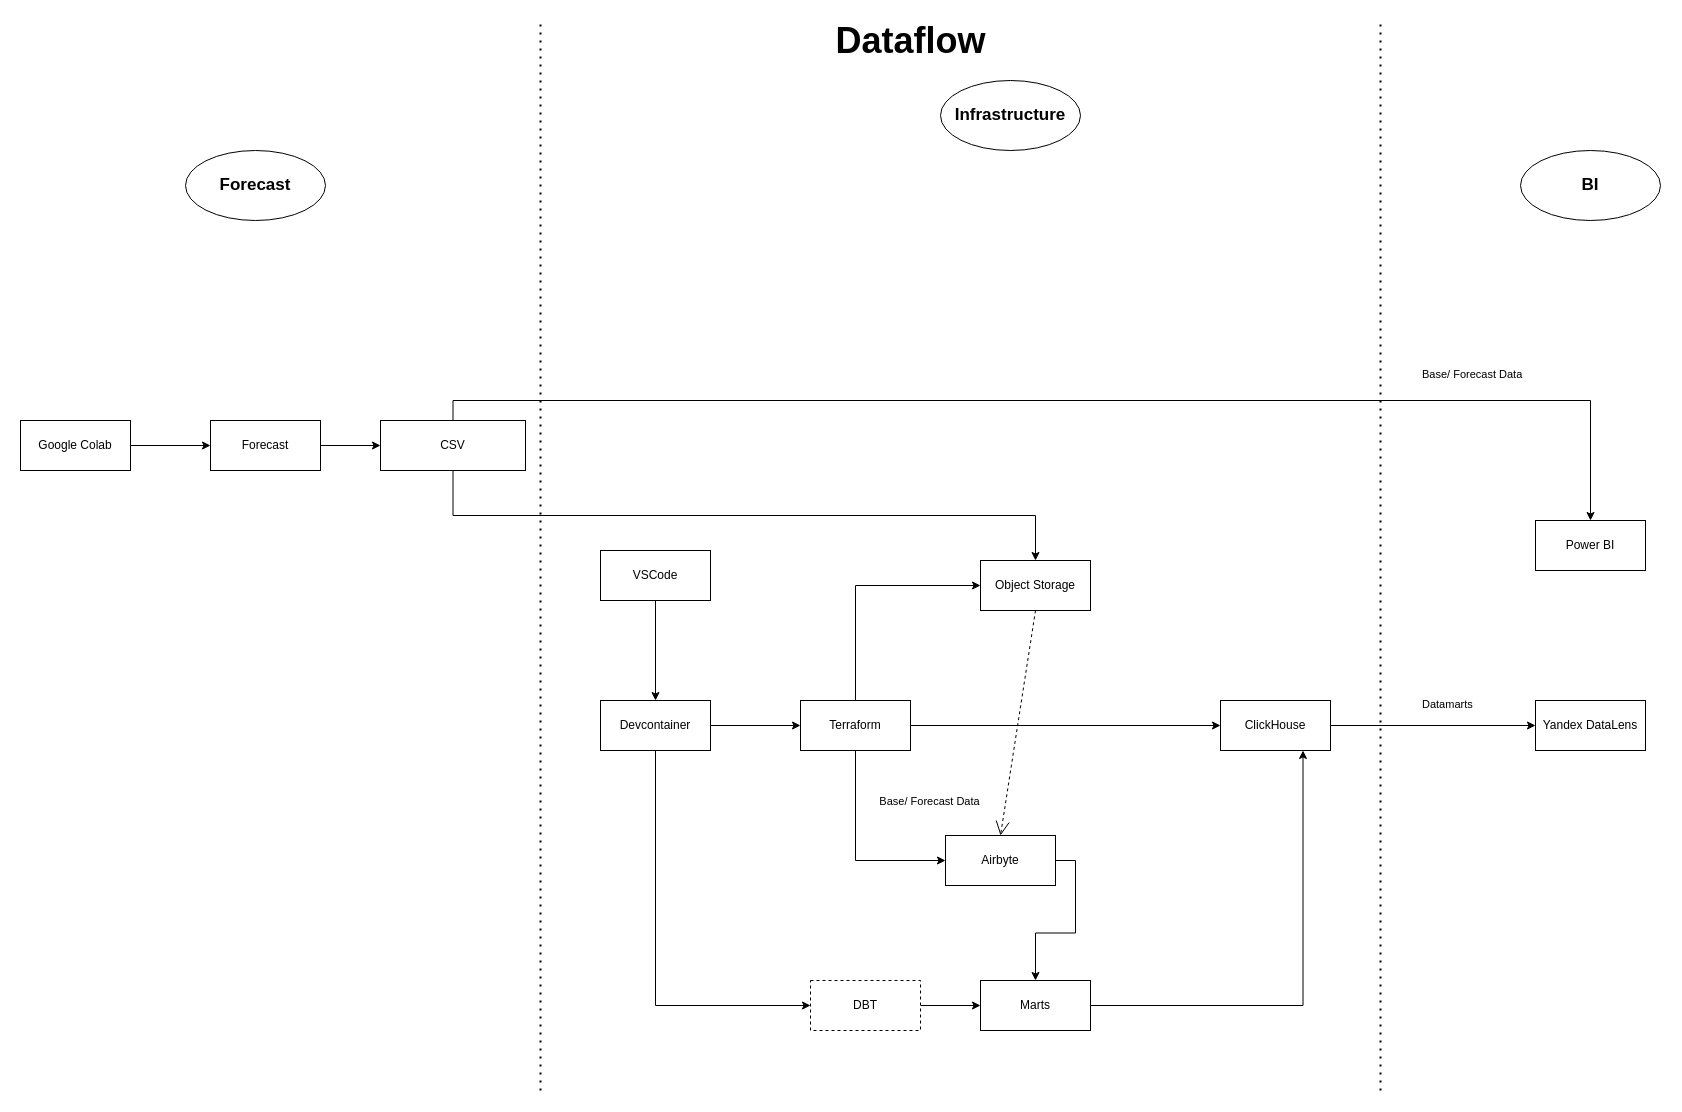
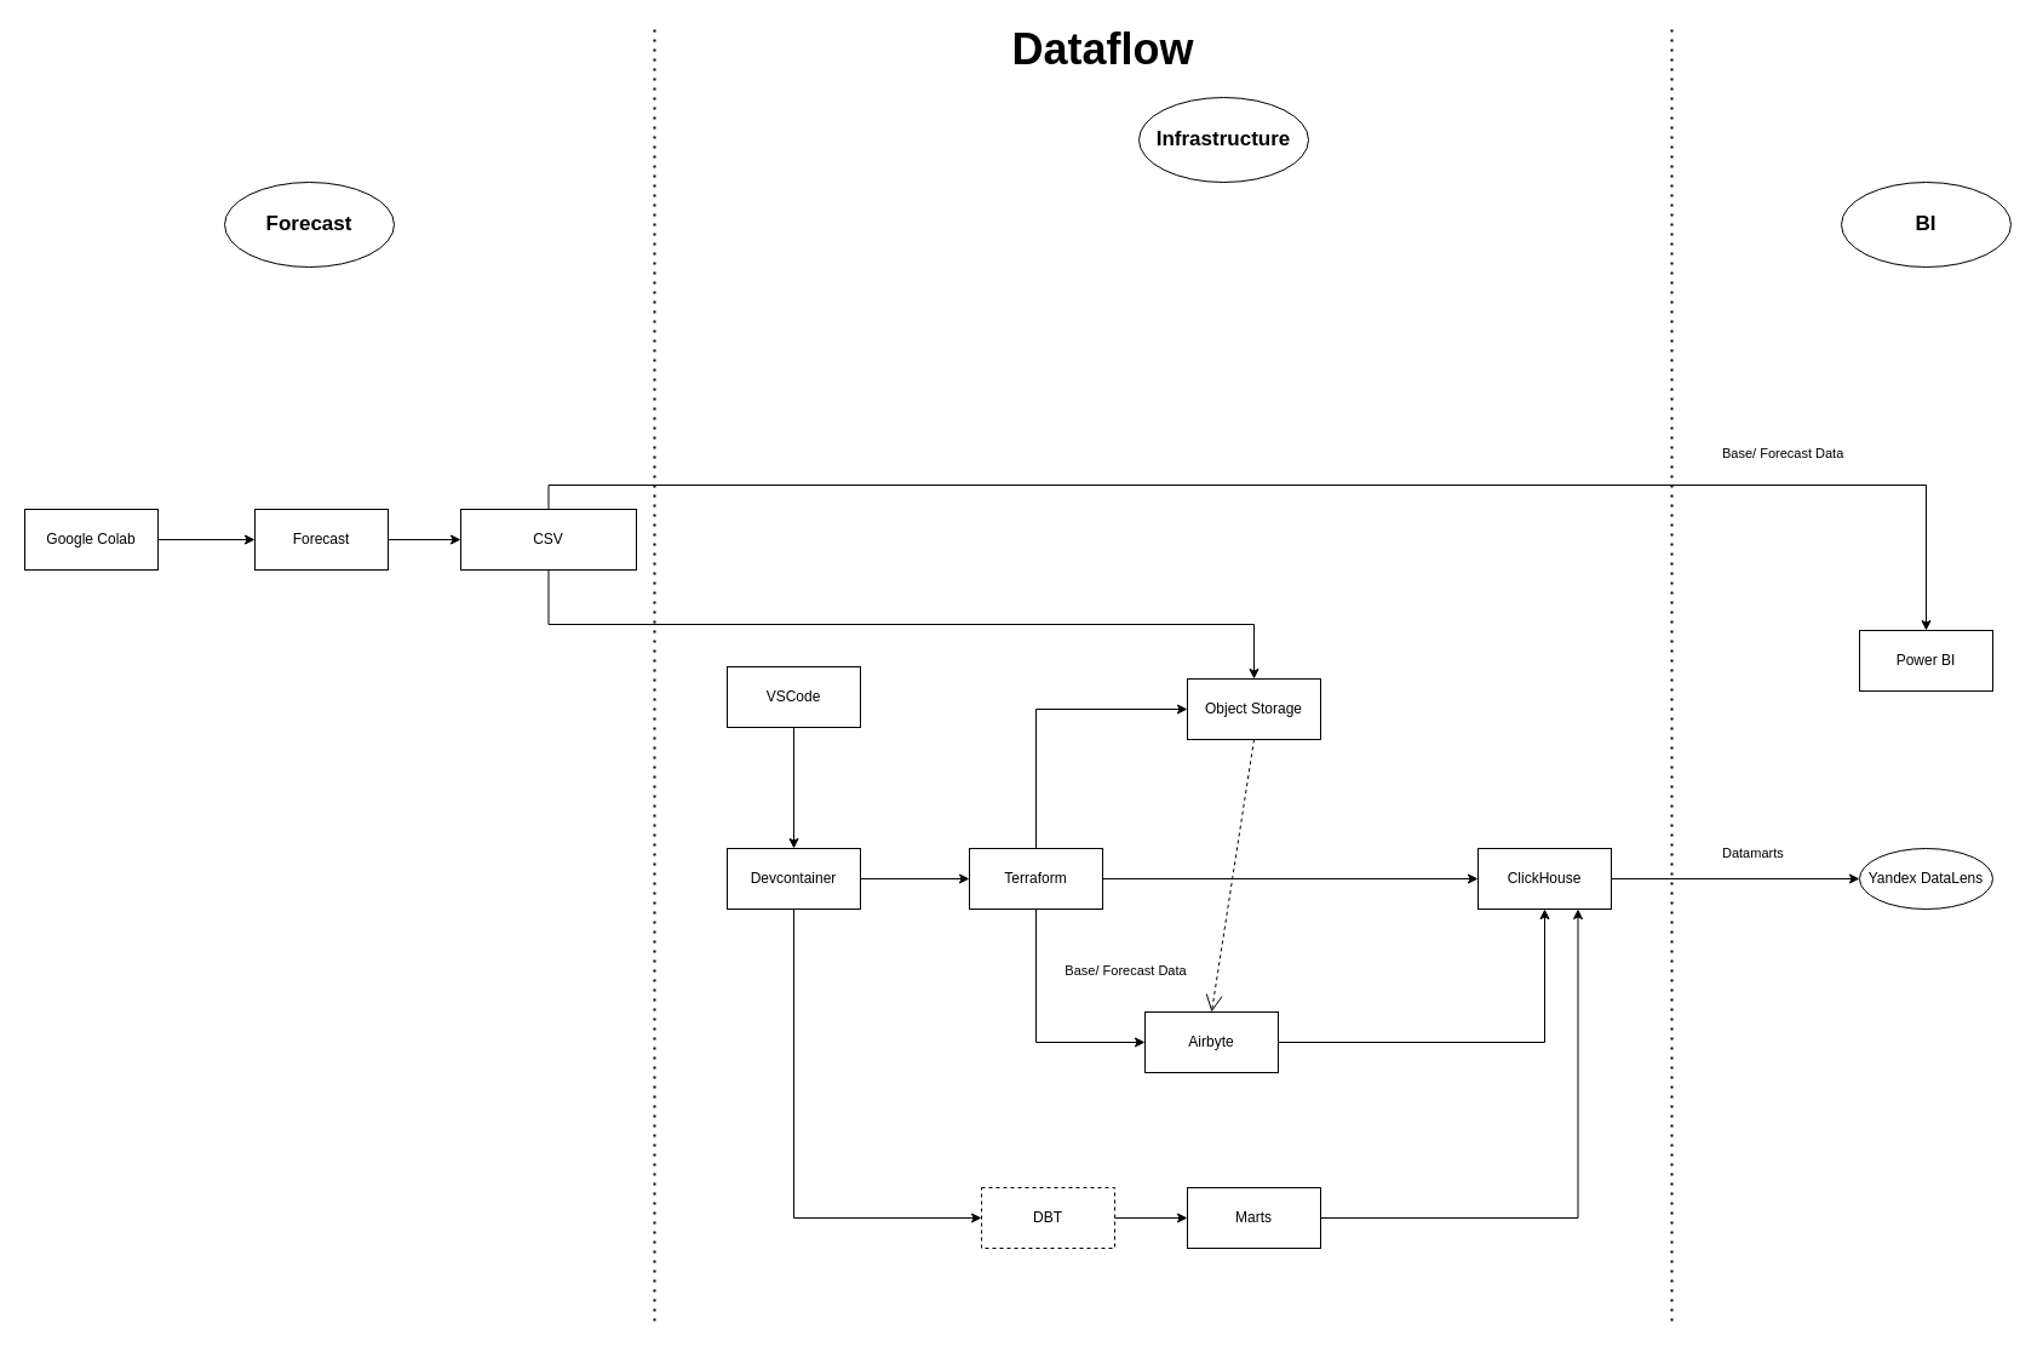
- <mxCell id="31" value="Yandex DataLens" style="html=1;whiteSpace=wrap;" vertex="1" parent="1"><mxGeometry x="1535" y="700" width="110" height="50" as="geometry" /></mxCell>
+ <mxCell id="31" value="Yandex DataLens" style="ellipse;html=1;whiteSpace=wrap;" vertex="1" parent="1"><mxGeometry x="1535" y="700" width="110" height="50" as="geometry" /></mxCell>
- <mxCell id="11" style="edgeStyle=orthogonalEdgeStyle;rounded=0;orthogonalLoop=1;jettySize=auto;html=1;exitX=1;exitY=0.5;exitDx=0;exitDy=0;" edge="1" parent="1" source="12" target="29"><mxGeometry relative="1" as="geometry" /></mxCell>
+ <mxCell id="11" style="edgeStyle=orthogonalEdgeStyle;rounded=0;orthogonalLoop=1;jettySize=auto;html=1;exitX=1;exitY=0.5;exitDx=0;exitDy=0;entryX=0.5;entryY=1;entryDx=0;entryDy=0;" edge="1" parent="1" source="12" target="15"><mxGeometry relative="1" as="geometry" /></mxCell>
